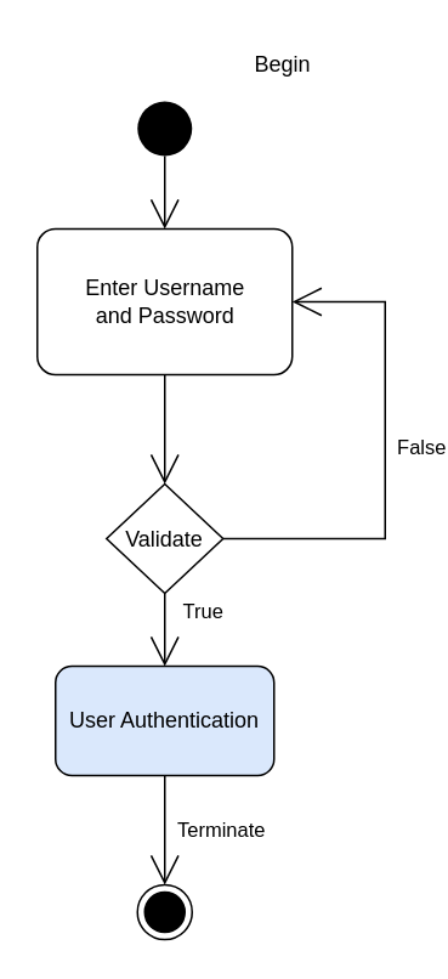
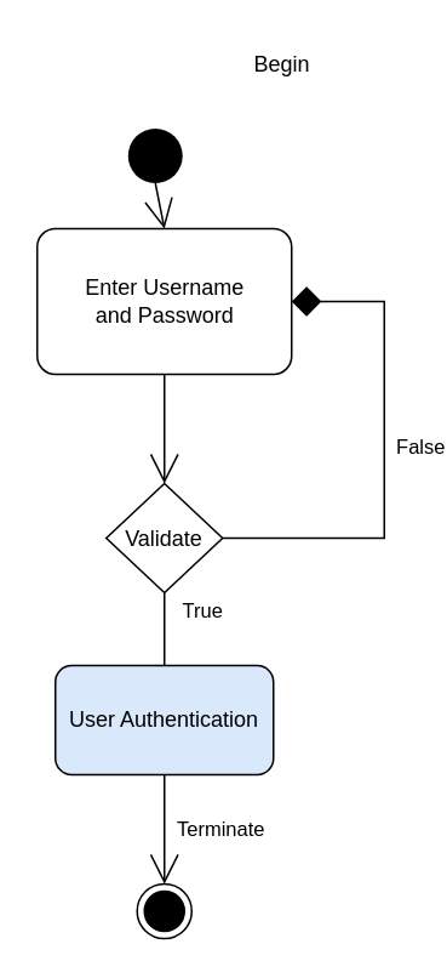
- <mxCell id="3" value="Be" style="ellipse;fillColor=#000000;strokeColor=none;hachureGap=4;" vertex="1" parent="1"><mxGeometry x="75" y="55" width="30" height="30" as="geometry" /></mxCell>
+ <mxCell id="3" value="Be" style="ellipse;fillColor=#000000;strokeColor=none;hachureGap=4;" vertex="1" parent="1"><mxGeometry x="70" y="70" width="30" height="30" as="geometry" /></mxCell>
- <mxCell id="8" value="False" style="edgeStyle=elbowEdgeStyle;rounded=0;orthogonalLoop=1;jettySize=auto;html=1;exitX=1;exitY=0.5;exitDx=0;exitDy=0;endArrow=open;startSize=14;endSize=14;sourcePerimeterSpacing=8;targetPerimeterSpacing=8;entryX=1;entryY=0.5;entryDx=0;entryDy=0;" edge="1" parent="1" source="9" target="6"><mxGeometry x="0.03" y="-20" relative="1" as="geometry"><mxPoint x="158.294" y="220.93" as="targetPoint" /><Array as="points"><mxPoint x="211" y="235" /></Array><mxPoint as="offset" /></mxGeometry></mxCell>
+ <mxCell id="8" value="False" style="edgeStyle=elbowEdgeStyle;rounded=0;orthogonalLoop=1;jettySize=auto;html=1;exitX=1;exitY=0.5;exitDx=0;exitDy=0;endArrow=diamond;startSize=14;endSize=14;sourcePerimeterSpacing=8;targetPerimeterSpacing=8;entryX=1;entryY=0.5;entryDx=0;entryDy=0;" edge="1" parent="1" source="9" target="6"><mxGeometry x="0.03" y="-20" relative="1" as="geometry"><mxPoint x="158.294" y="220.93" as="targetPoint" /><Array as="points"><mxPoint x="211" y="235" /></Array><mxPoint as="offset" /></mxGeometry></mxCell>
- <mxCell id="7" value="True" style="edgeStyle=none;curved=1;rounded=0;orthogonalLoop=1;jettySize=auto;html=1;exitX=0.5;exitY=1;exitDx=0;exitDy=0;entryX=0.5;entryY=0;entryDx=0;entryDy=0;endArrow=open;startSize=14;endSize=14;sourcePerimeterSpacing=8;targetPerimeterSpacing=8;" edge="1" parent="1" source="9" target="11"><mxGeometry x="-0.5" y="21" relative="1" as="geometry"><mxPoint as="offset" /></mxGeometry></mxCell>
+ <mxCell id="7" value="True" style="edgeStyle=none;curved=1;rounded=0;orthogonalLoop=1;jettySize=auto;html=1;exitX=0.5;exitY=1;exitDx=0;exitDy=0;entryX=0.5;entryY=0;entryDx=0;entryDy=0;endArrow=none;startSize=14;endSize=14;sourcePerimeterSpacing=8;targetPerimeterSpacing=8;" edge="1" parent="1" source="9" target="11"><mxGeometry x="-0.5" y="21" relative="1" as="geometry"><mxPoint as="offset" /></mxGeometry></mxCell>
